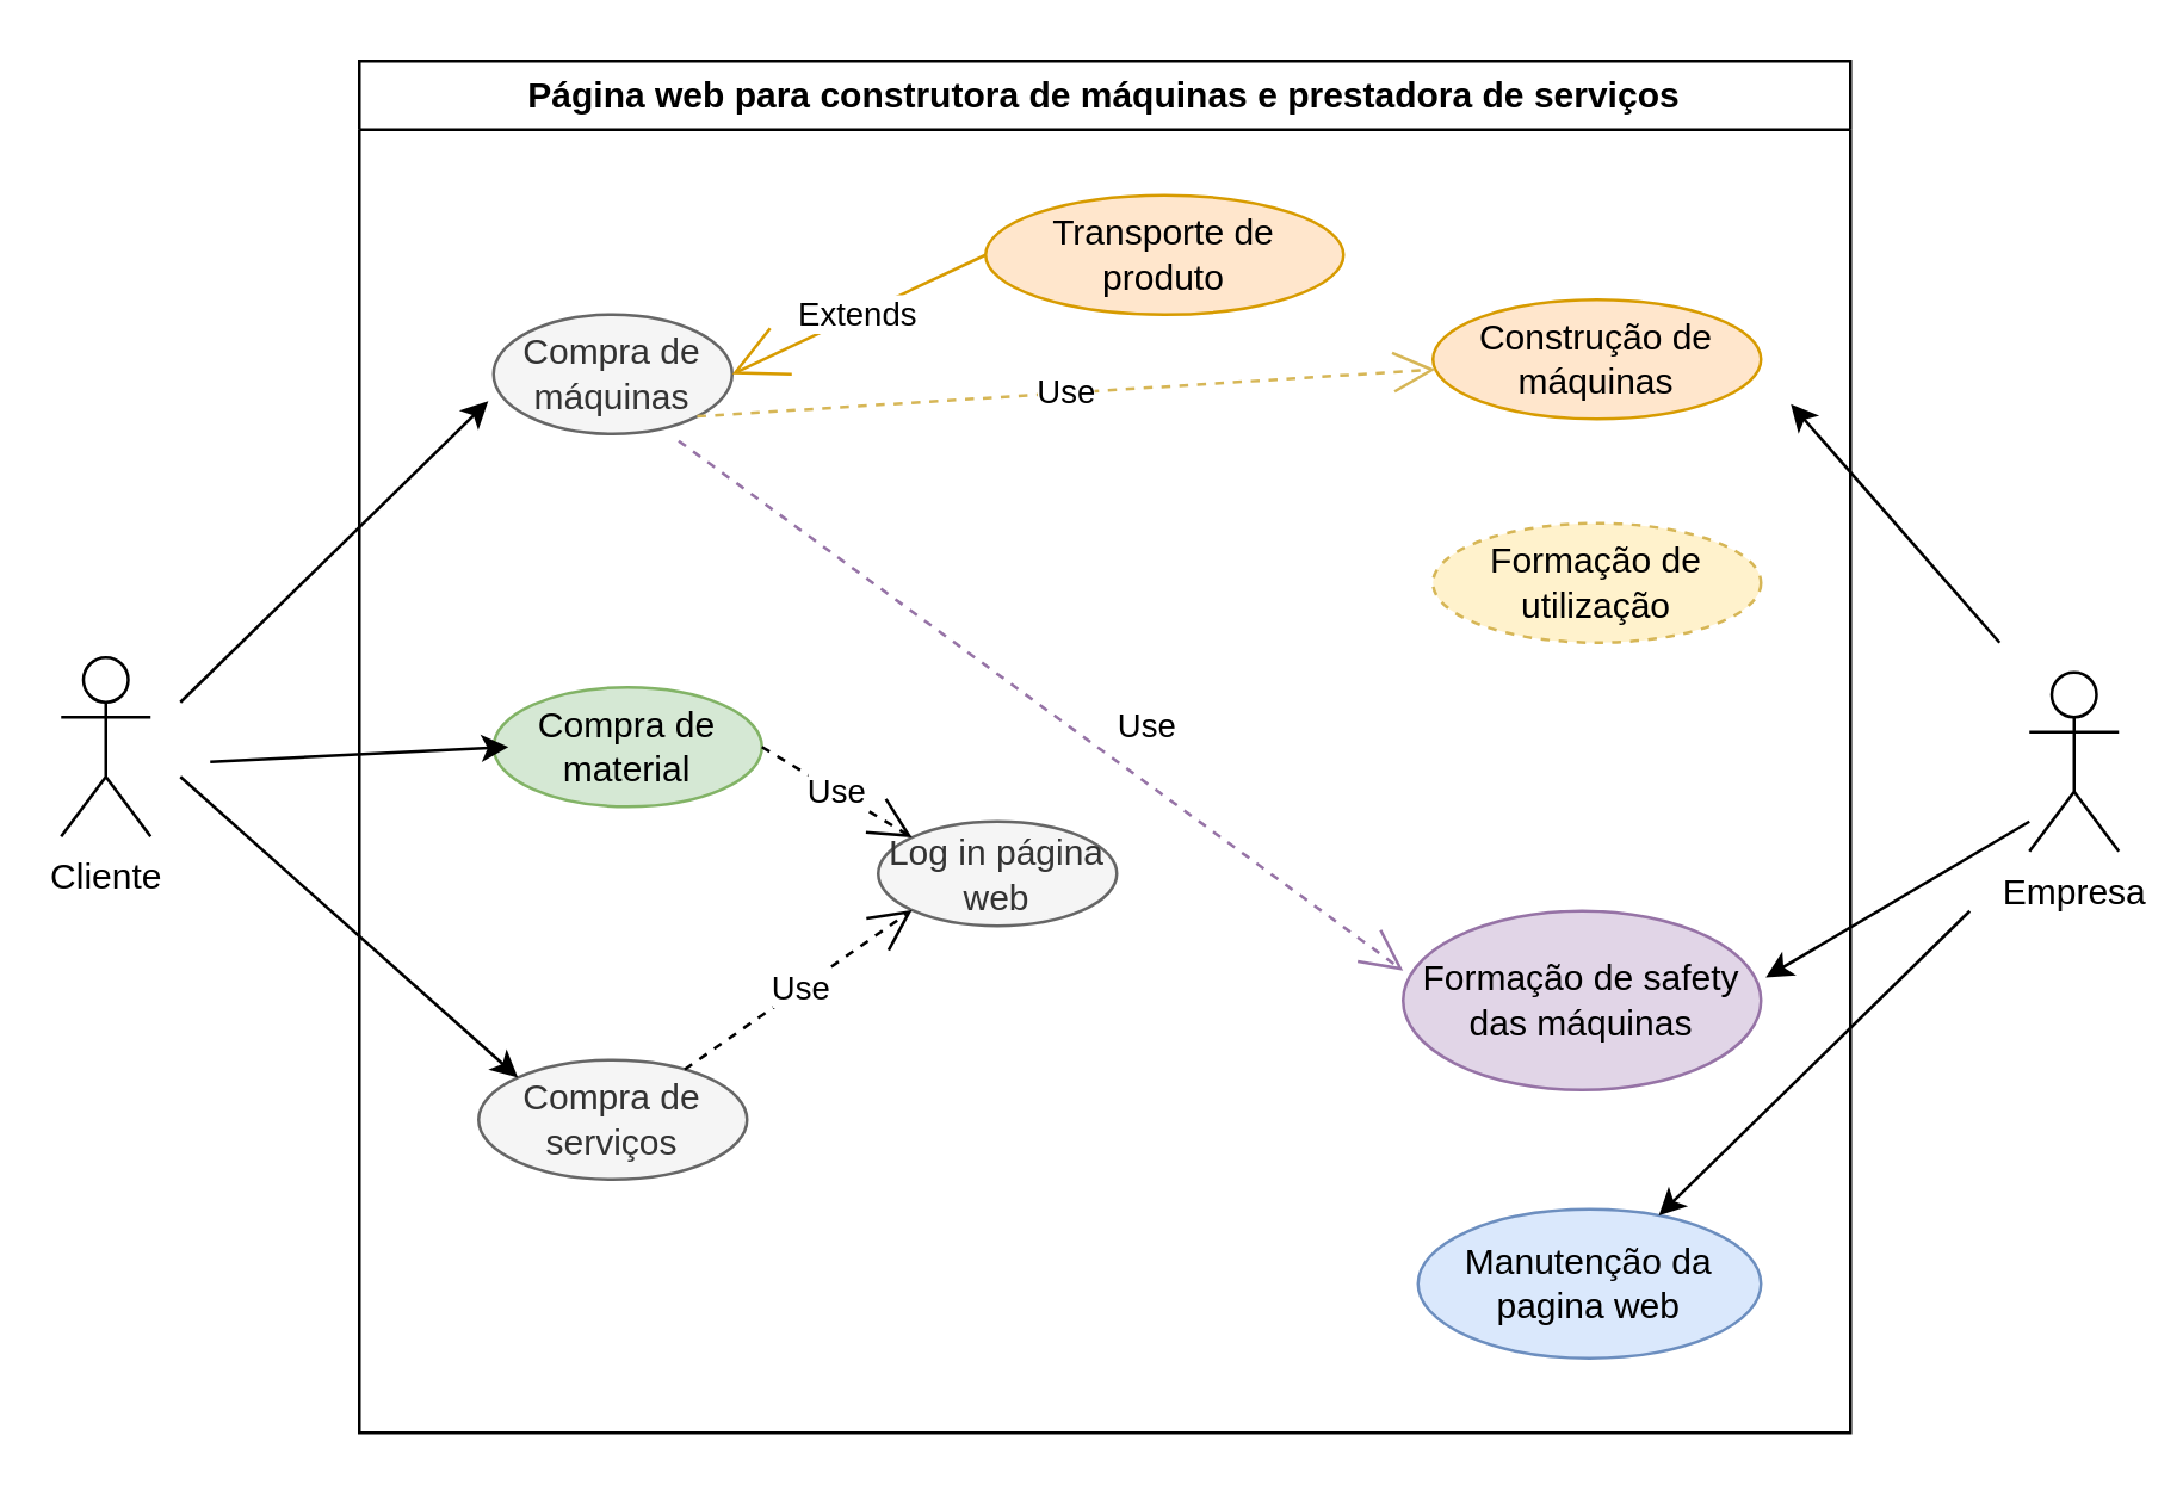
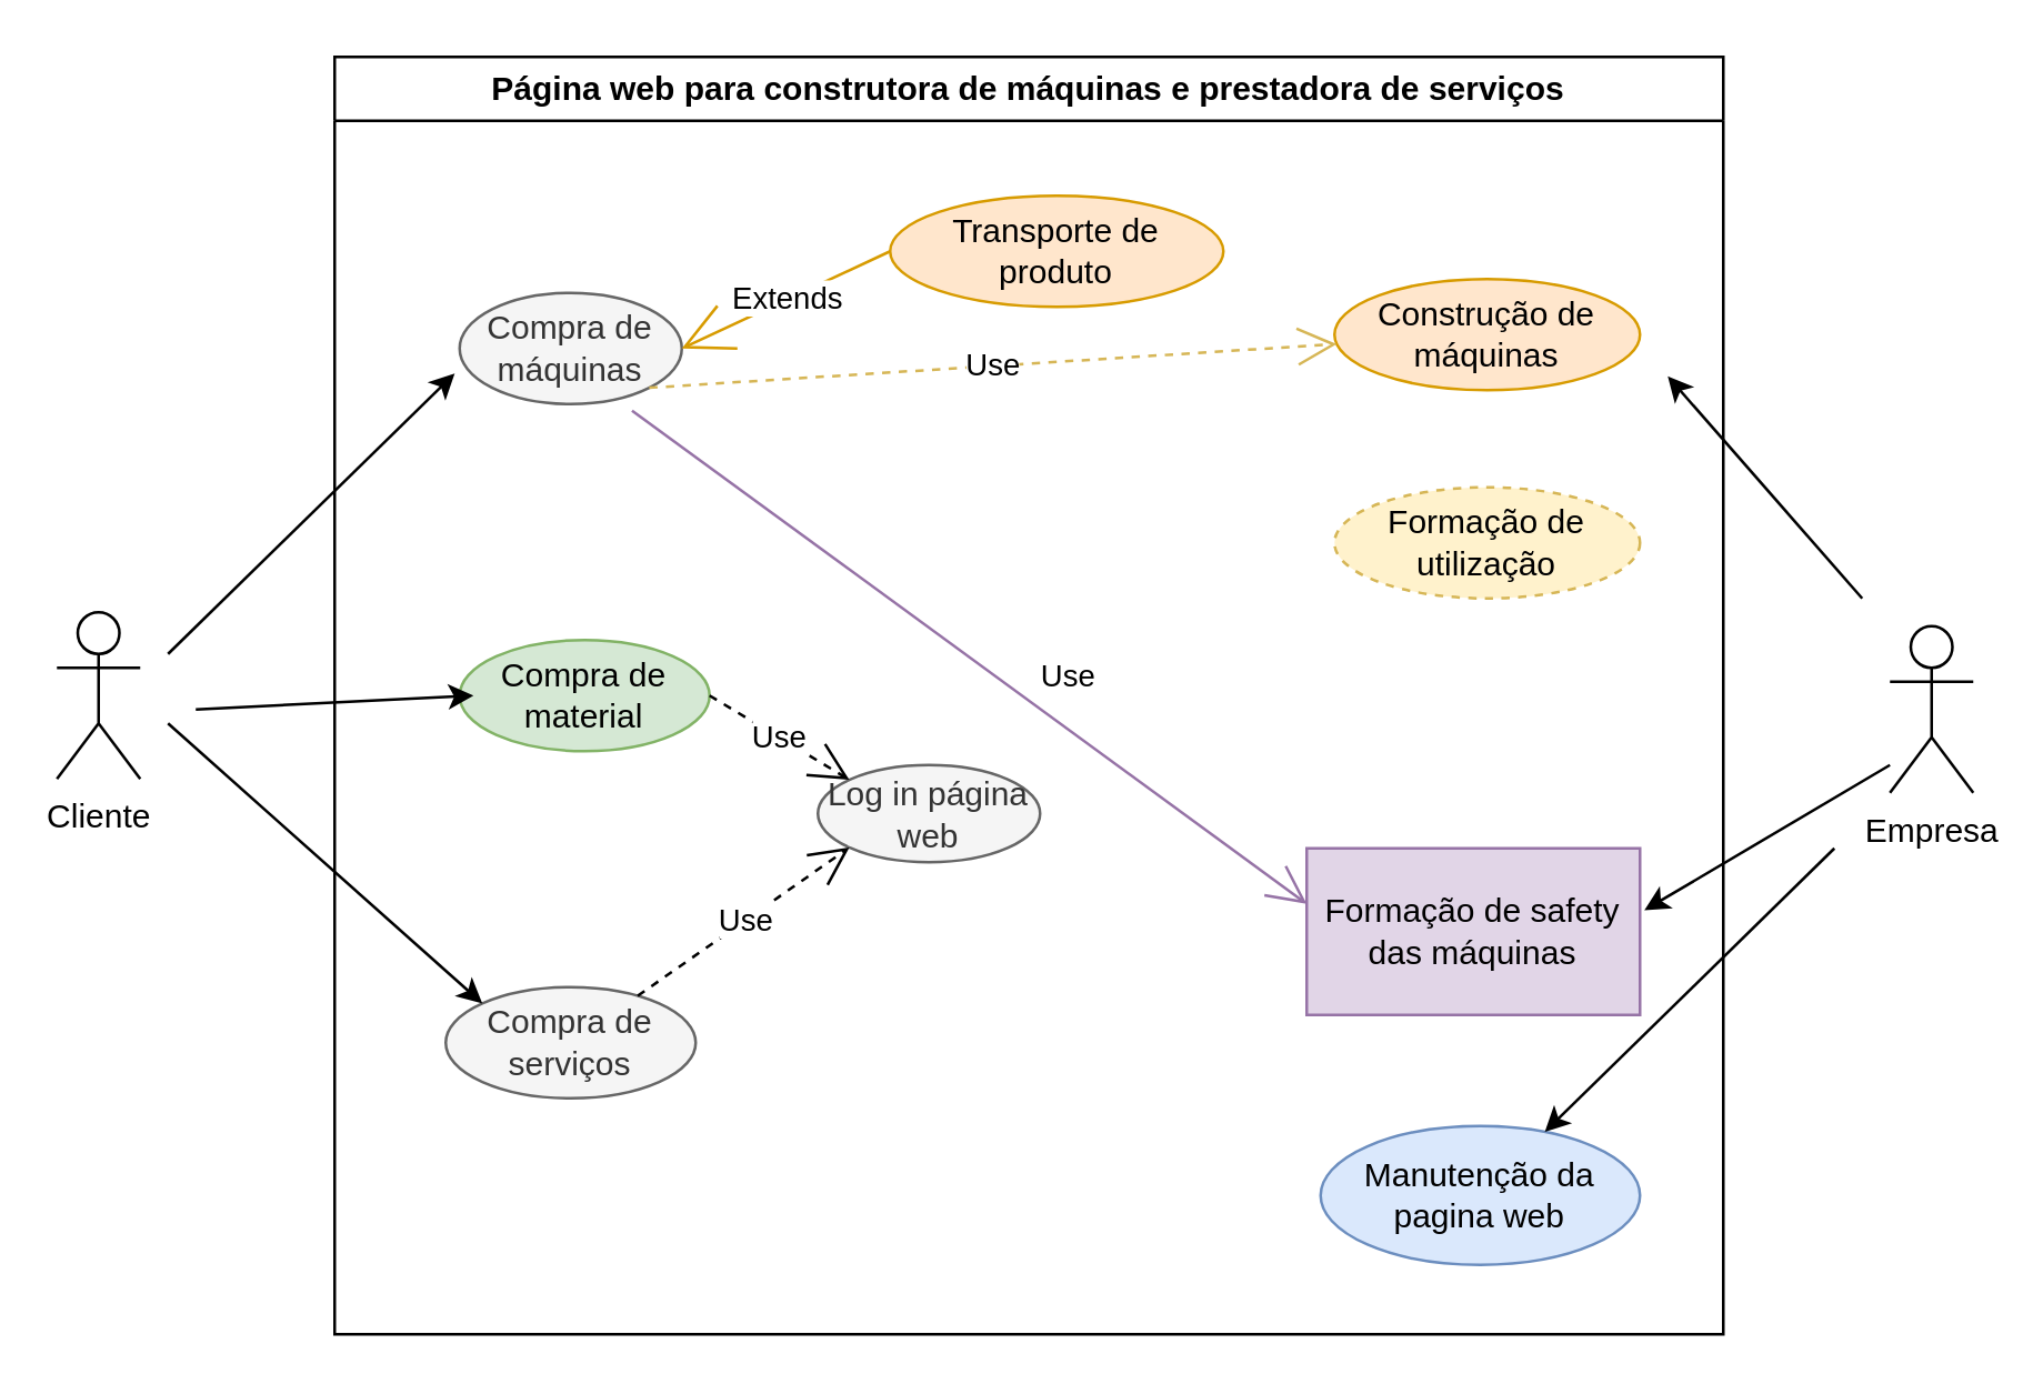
- <mxCell id="6" value="Transporte de produto" style="ellipse;whiteSpace=wrap;html=1;fillColor=#ffe6cc;strokeColor=#d79b00;" parent="2" vertex="1"><mxGeometry x="210" y="45" width="120" height="40" as="geometry" /></mxCell>
+ <mxCell id="6" value="Transporte de produto" style="ellipse;whiteSpace=wrap;html=1;fillColor=#ffe6cc;strokeColor=#d79b00;" parent="2" vertex="1"><mxGeometry x="200" y="50" width="120" height="40" as="geometry" /></mxCell>
- <mxCell id="14" value="Use" style="endArrow=open;endSize=12;dashed=1;html=1;rounded=0;entryX=0;entryY=0.333;entryDx=0;entryDy=0;fillColor=#e1d5e7;strokeColor=#9673a6;entryPerimeter=0;exitX=0.776;exitY=1.059;exitDx=0;exitDy=0;exitPerimeter=0;" parent="2" source="9" target="5" edge="1"><mxGeometry x="0.219" y="15" width="160" relative="1" as="geometry"><mxPoint x="160" y="195" as="sourcePoint" /><mxPoint x="150.004" y="90.002" as="targetPoint" /><mxPoint as="offset" /></mxGeometry></mxCell>
+ <mxCell id="14" value="Use" style="endArrow=open;endSize=12;dashed=0;html=1;rounded=0;entryX=0;entryY=0.333;entryDx=0;entryDy=0;fillColor=#e1d5e7;strokeColor=#9673a6;entryPerimeter=0;exitX=0.776;exitY=1.059;exitDx=0;exitDy=0;exitPerimeter=0;" parent="2" source="9" target="5" edge="1"><mxGeometry x="0.219" y="15" width="160" relative="1" as="geometry"><mxPoint x="160" y="195" as="sourcePoint" /><mxPoint x="150.004" y="90.002" as="targetPoint" /><mxPoint as="offset" /></mxGeometry></mxCell>
- <mxCell id="5" value="Formação de safety das máquinas" style="ellipse;whiteSpace=wrap;html=1;fillColor=#e1d5e7;strokeColor=#9673a6;" parent="2" vertex="1"><mxGeometry x="350" y="285" width="120" height="60" as="geometry" /></mxCell>
+ <mxCell id="5" value="Formação de safety das máquinas" style="whiteSpace=wrap;html=1;fillColor=#e1d5e7;strokeColor=#9673a6;rounded=0;" parent="2" vertex="1"><mxGeometry x="350" y="285" width="120" height="60" as="geometry" /></mxCell>
